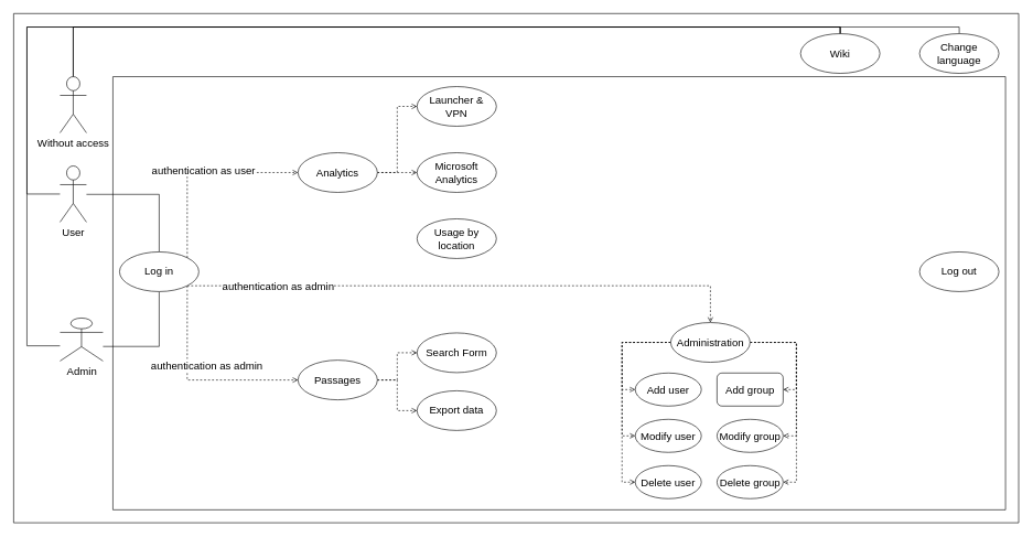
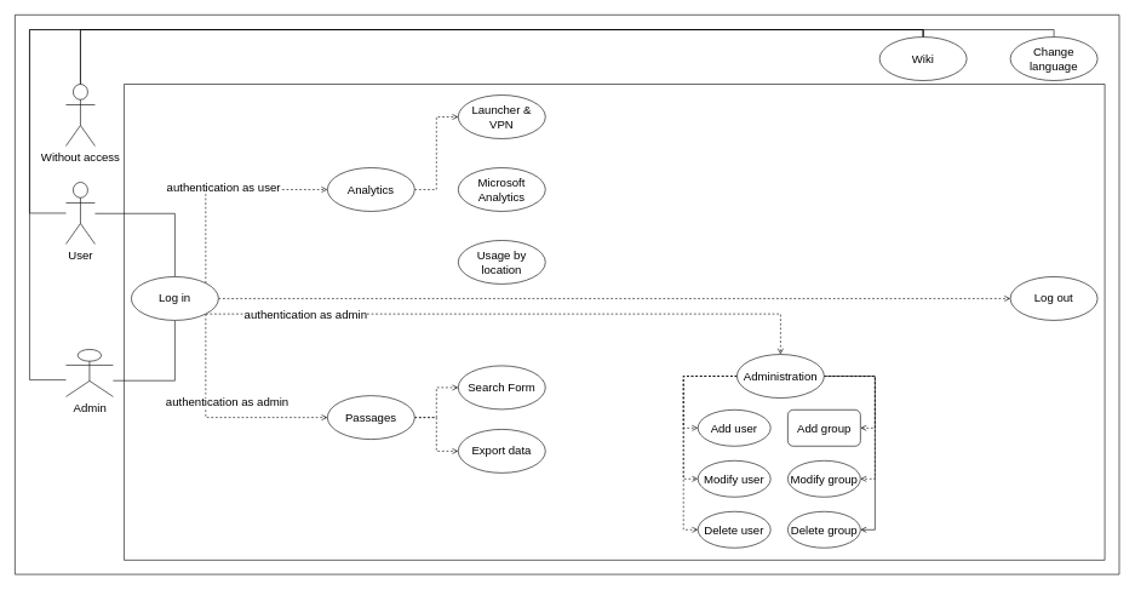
- <mxCell id="25" style="edgeStyle=orthogonalEdgeStyle;rounded=0;orthogonalLoop=1;jettySize=auto;html=1;exitX=1;exitY=0.5;exitDx=0;exitDy=0;entryX=0;entryY=0.5;entryDx=0;entryDy=0;dashed=1;endArrow=open;endFill=0;fontSize=16;" edge="1" parent="1" source="26" target="38"><mxGeometry relative="1" as="geometry" /></mxCell>
+ <mxCell id="13" style="edgeStyle=orthogonalEdgeStyle;rounded=0;orthogonalLoop=1;jettySize=auto;html=1;exitX=1;exitY=0.5;exitDx=0;exitDy=0;entryX=0;entryY=0.5;entryDx=0;entryDy=0;endArrow=open;endFill=0;fontSize=16;dashed=1;" edge="1" parent="1" source="20" target="36"><mxGeometry relative="1" as="geometry"><Array as="points"><mxPoint x="1390.12" y="410.41" /></Array></mxGeometry></mxCell>
- <mxCell id="32" style="edgeStyle=orthogonalEdgeStyle;rounded=0;orthogonalLoop=1;jettySize=auto;html=1;exitX=1;exitY=0.5;exitDx=0;exitDy=0;entryX=1;entryY=0.5;entryDx=0;entryDy=0;dashed=1;endArrow=open;endFill=0;fontSize=16;" edge="1" parent="1" source="33" target="46"><mxGeometry relative="1" as="geometry" /></mxCell>
+ <mxCell id="32" style="edgeStyle=orthogonalEdgeStyle;rounded=0;orthogonalLoop=1;jettySize=auto;html=1;exitX=1;exitY=0.5;exitDx=0;exitDy=0;entryX=1;entryY=0.5;entryDx=0;entryDy=0;dashed=0;endArrow=open;endFill=0;fontSize=16;" edge="1" parent="1" source="33" target="46"><mxGeometry relative="1" as="geometry" /></mxCell>
